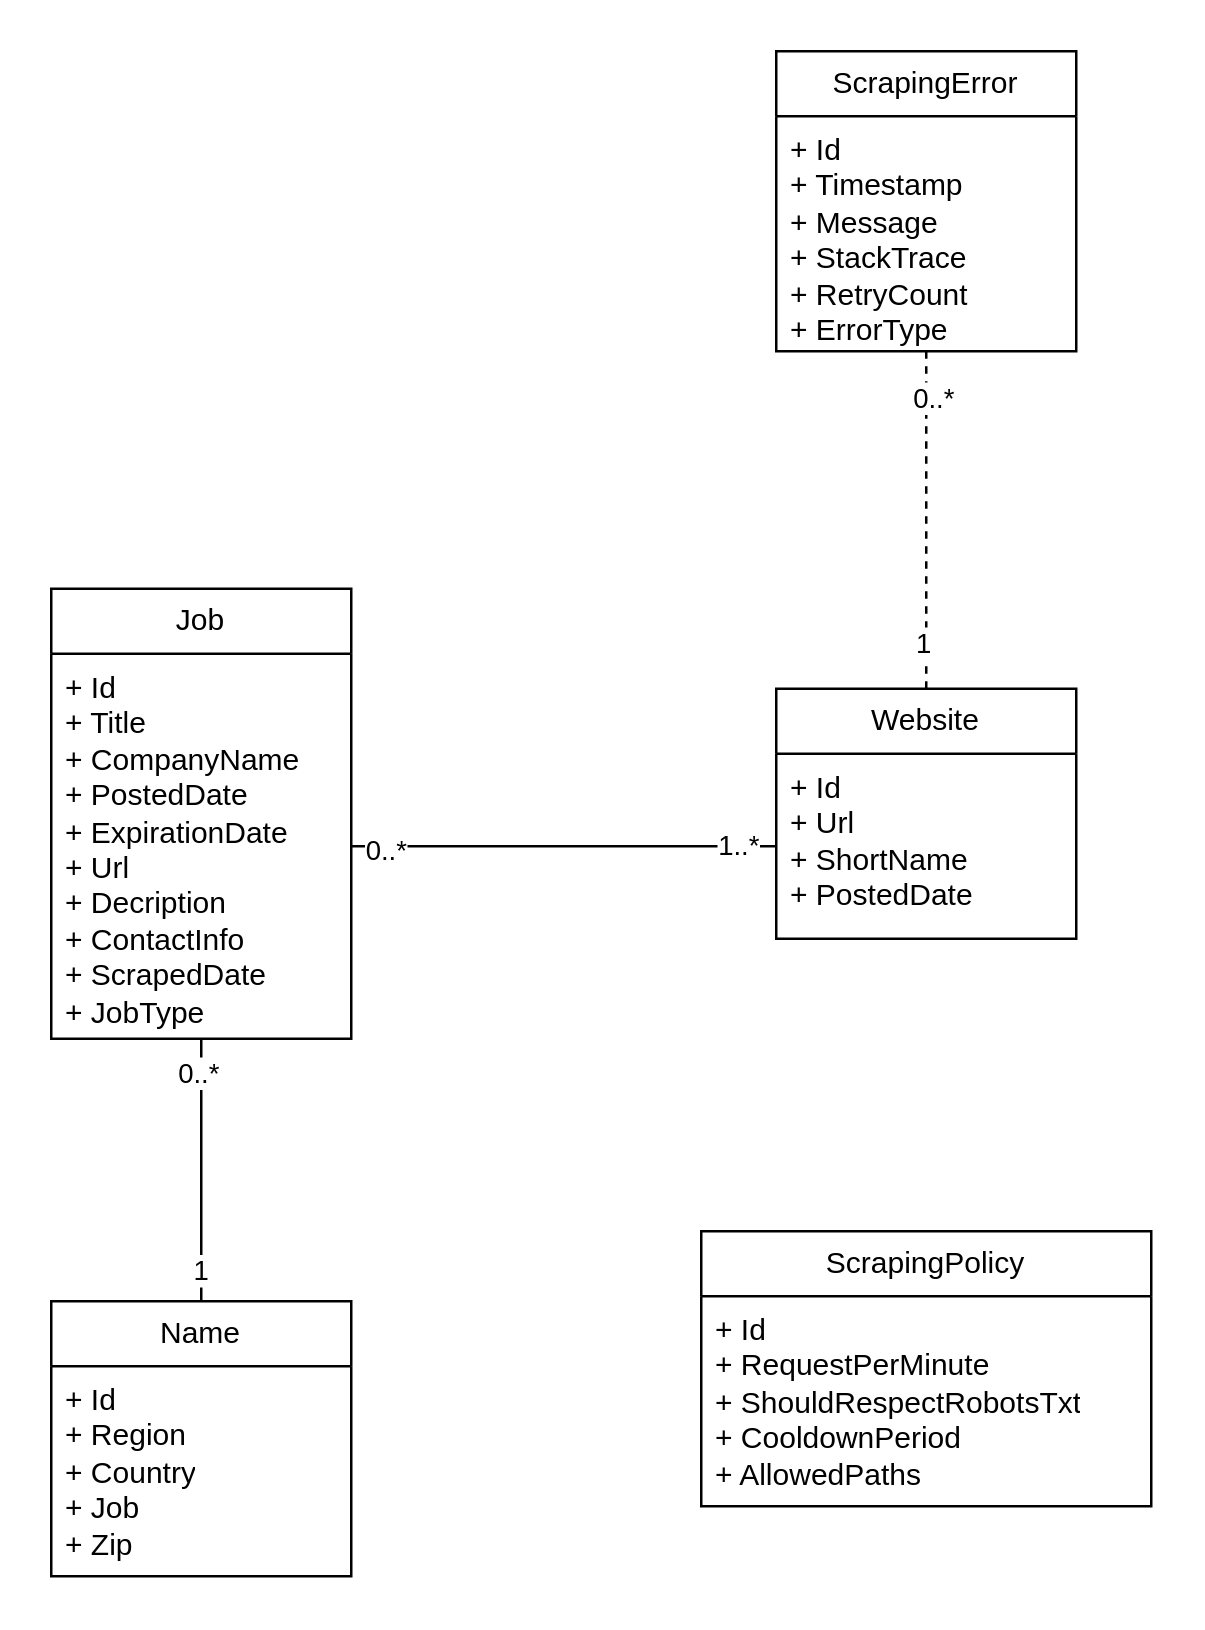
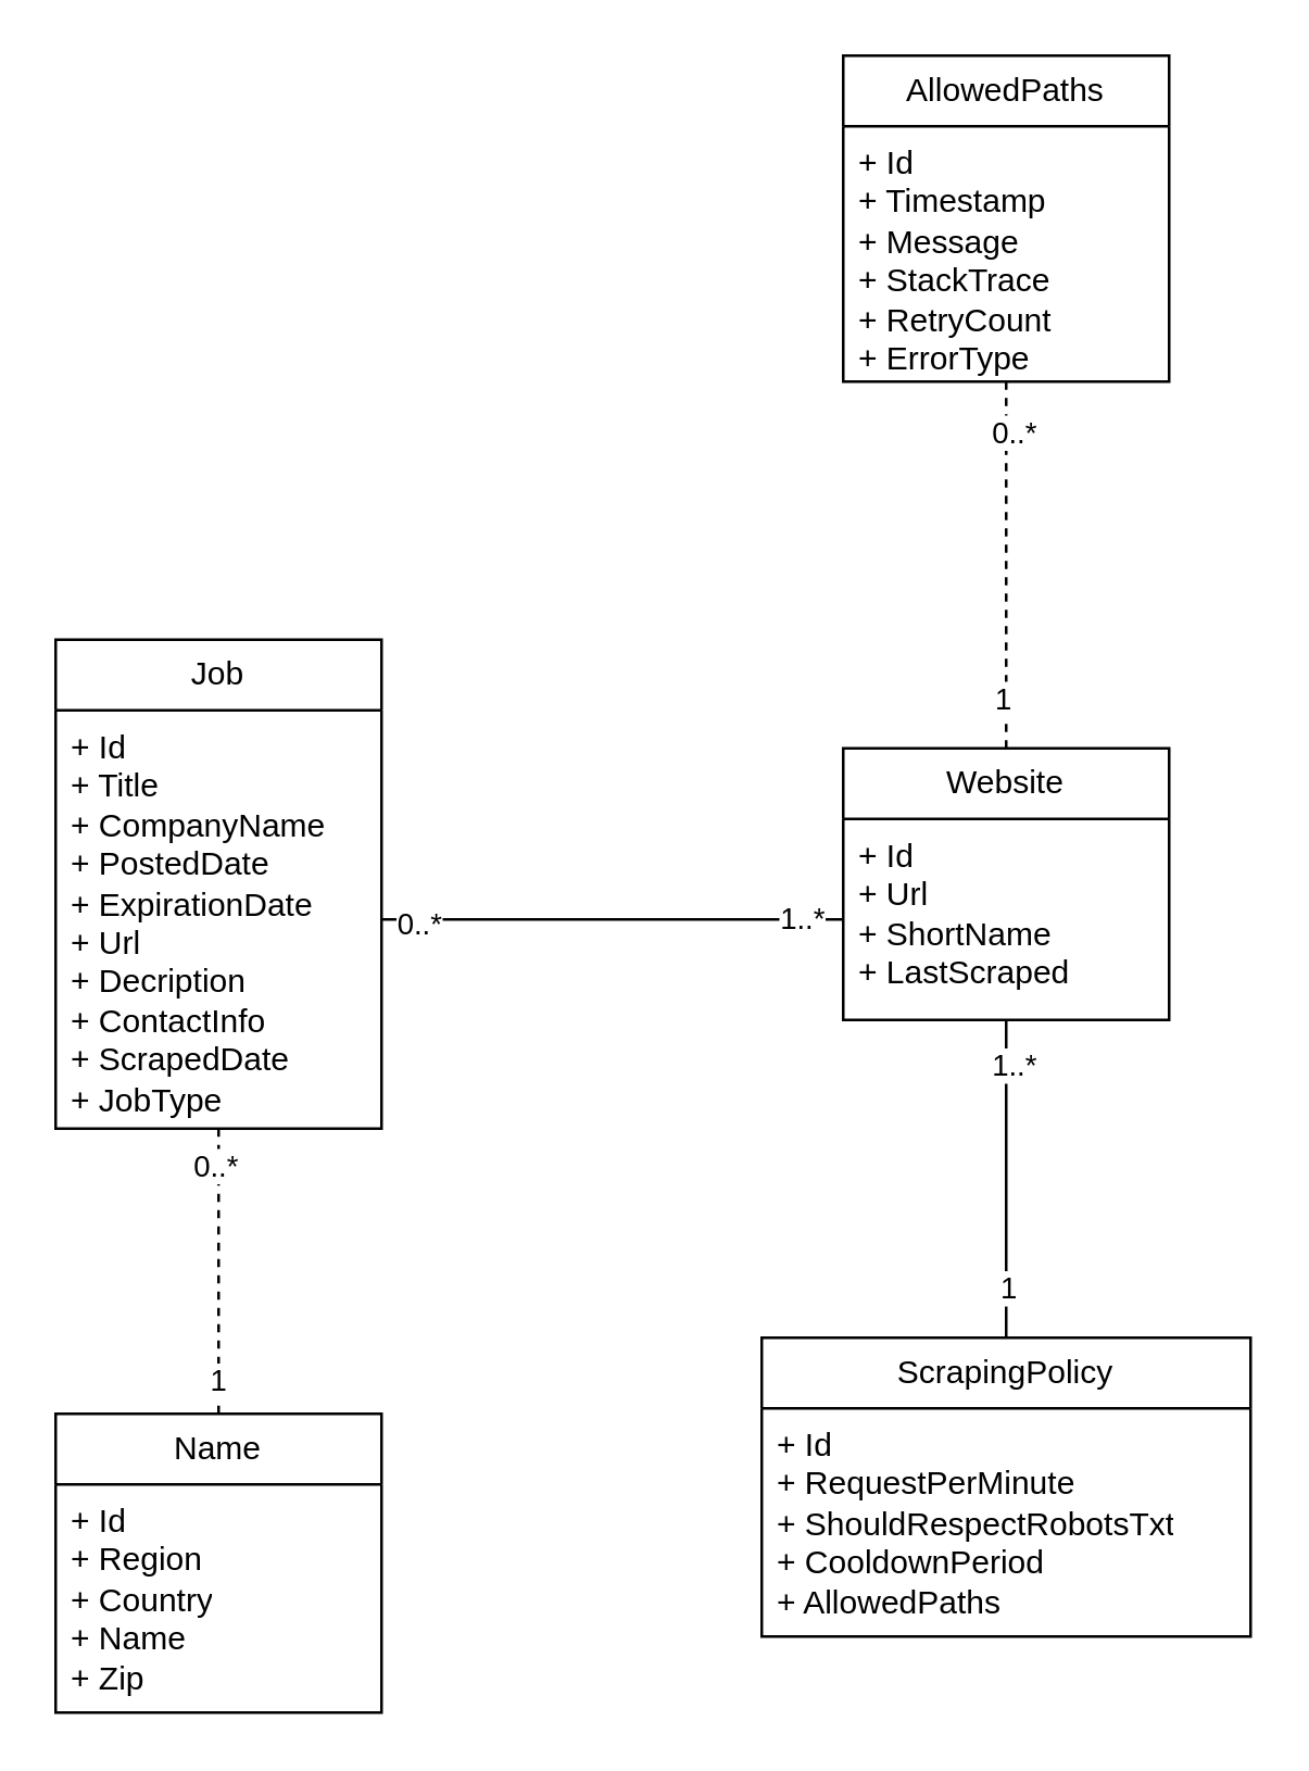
- <mxCell id="22" value="ScrapingError" style="swimlane;fontStyle=0;childLayout=stackLayout;horizontal=1;startSize=26;fillColor=none;horizontalStack=0;resizeParent=1;resizeParentMax=0;resizeLast=0;collapsible=1;marginBottom=0;whiteSpace=wrap;html=1;" vertex="1" parent="1"><mxGeometry x="310" y="20" width="120" height="120" as="geometry" /></mxCell>
+ <mxCell id="22" value="AllowedPaths" style="swimlane;fontStyle=0;childLayout=stackLayout;horizontal=1;startSize=26;fillColor=none;horizontalStack=0;resizeParent=1;resizeParentMax=0;resizeLast=0;collapsible=1;marginBottom=0;whiteSpace=wrap;html=1;" vertex="1" parent="1"><mxGeometry x="310" y="20" width="120" height="120" as="geometry" /></mxCell>
- <mxCell id="8" value="&lt;div&gt;+ Id&lt;/div&gt;&lt;div&gt;+ Url&lt;/div&gt;&lt;div&gt;+ ShortName&lt;/div&gt;&lt;div&gt;+ PostedDate&lt;br&gt;&lt;/div&gt;" style="text;strokeColor=none;fillColor=none;align=left;verticalAlign=top;spacingLeft=4;spacingRight=4;overflow=hidden;rotatable=0;points=[[0,0.5],[1,0.5]];portConstraint=eastwest;whiteSpace=wrap;html=1;" vertex="1" parent="7"><mxGeometry y="26" width="120" height="74" as="geometry" /></mxCell>
+ <mxCell id="8" value="&lt;div&gt;+ Id&lt;/div&gt;&lt;div&gt;+ Url&lt;/div&gt;&lt;div&gt;+ ShortName&lt;/div&gt;&lt;div&gt;+ LastScraped&lt;br&gt;&lt;/div&gt;" style="text;strokeColor=none;fillColor=none;align=left;verticalAlign=top;spacingLeft=4;spacingRight=4;overflow=hidden;rotatable=0;points=[[0,0.5],[1,0.5]];portConstraint=eastwest;whiteSpace=wrap;html=1;" vertex="1" parent="7"><mxGeometry y="26" width="120" height="74" as="geometry" /></mxCell>
+ <mxCell id="12" style="edgeStyle=orthogonalEdgeStyle;rounded=0;orthogonalLoop=1;jettySize=auto;html=1;entryX=0.5;entryY=1;entryDx=0;entryDy=0;endArrow=none;endFill=0;" edge="1" parent="1" source="15" target="7"><mxGeometry relative="1" as="geometry" /></mxCell>
+ <mxCell id="13" value="1" style="edgeLabel;html=1;align=center;verticalAlign=middle;resizable=0;points=[];" vertex="1" connectable="0" parent="12"><mxGeometry x="-0.675" relative="1" as="geometry"><mxPoint as="offset" /></mxGeometry></mxCell>
+ <mxCell id="14" value="1..*" style="edgeLabel;html=1;align=center;verticalAlign=middle;resizable=0;points=[];" vertex="1" connectable="0" parent="12"><mxGeometry x="0.727" y="-2" relative="1" as="geometry"><mxPoint as="offset" /></mxGeometry></mxCell>
- <mxCell id="17" style="edgeStyle=orthogonalEdgeStyle;rounded=0;orthogonalLoop=1;jettySize=auto;html=1;entryX=0.5;entryY=1;entryDx=0;entryDy=0;endArrow=none;endFill=0;" edge="1" parent="1" source="20" target="2"><mxGeometry relative="1" as="geometry" /></mxCell>
+ <mxCell id="17" style="edgeStyle=orthogonalEdgeStyle;rounded=0;orthogonalLoop=1;jettySize=auto;html=1;entryX=0.5;entryY=1;entryDx=0;entryDy=0;endArrow=none;endFill=0;dashed=1;" edge="1" parent="1" source="20" target="2"><mxGeometry relative="1" as="geometry" /></mxCell>
- <mxCell id="21" value="&lt;div&gt;+ Id &lt;br&gt;&lt;/div&gt;&lt;div&gt;+ Region&lt;/div&gt;&lt;div&gt;+ Country&lt;/div&gt;&lt;div&gt;+ Job&lt;/div&gt;&lt;div&gt;+ Zip&lt;/div&gt;" style="text;strokeColor=none;fillColor=none;align=left;verticalAlign=top;spacingLeft=4;spacingRight=4;overflow=hidden;rotatable=0;points=[[0,0.5],[1,0.5]];portConstraint=eastwest;whiteSpace=wrap;html=1;" vertex="1" parent="20"><mxGeometry y="26" width="120" height="84" as="geometry" /></mxCell>
+ <mxCell id="21" value="&lt;div&gt;+ Id &lt;br&gt;&lt;/div&gt;&lt;div&gt;+ Region&lt;/div&gt;&lt;div&gt;+ Country&lt;/div&gt;&lt;div&gt;+ Name&lt;/div&gt;&lt;div&gt;+ Zip&lt;/div&gt;" style="text;strokeColor=none;fillColor=none;align=left;verticalAlign=top;spacingLeft=4;spacingRight=4;overflow=hidden;rotatable=0;points=[[0,0.5],[1,0.5]];portConstraint=eastwest;whiteSpace=wrap;html=1;" vertex="1" parent="20"><mxGeometry y="26" width="120" height="84" as="geometry" /></mxCell>
